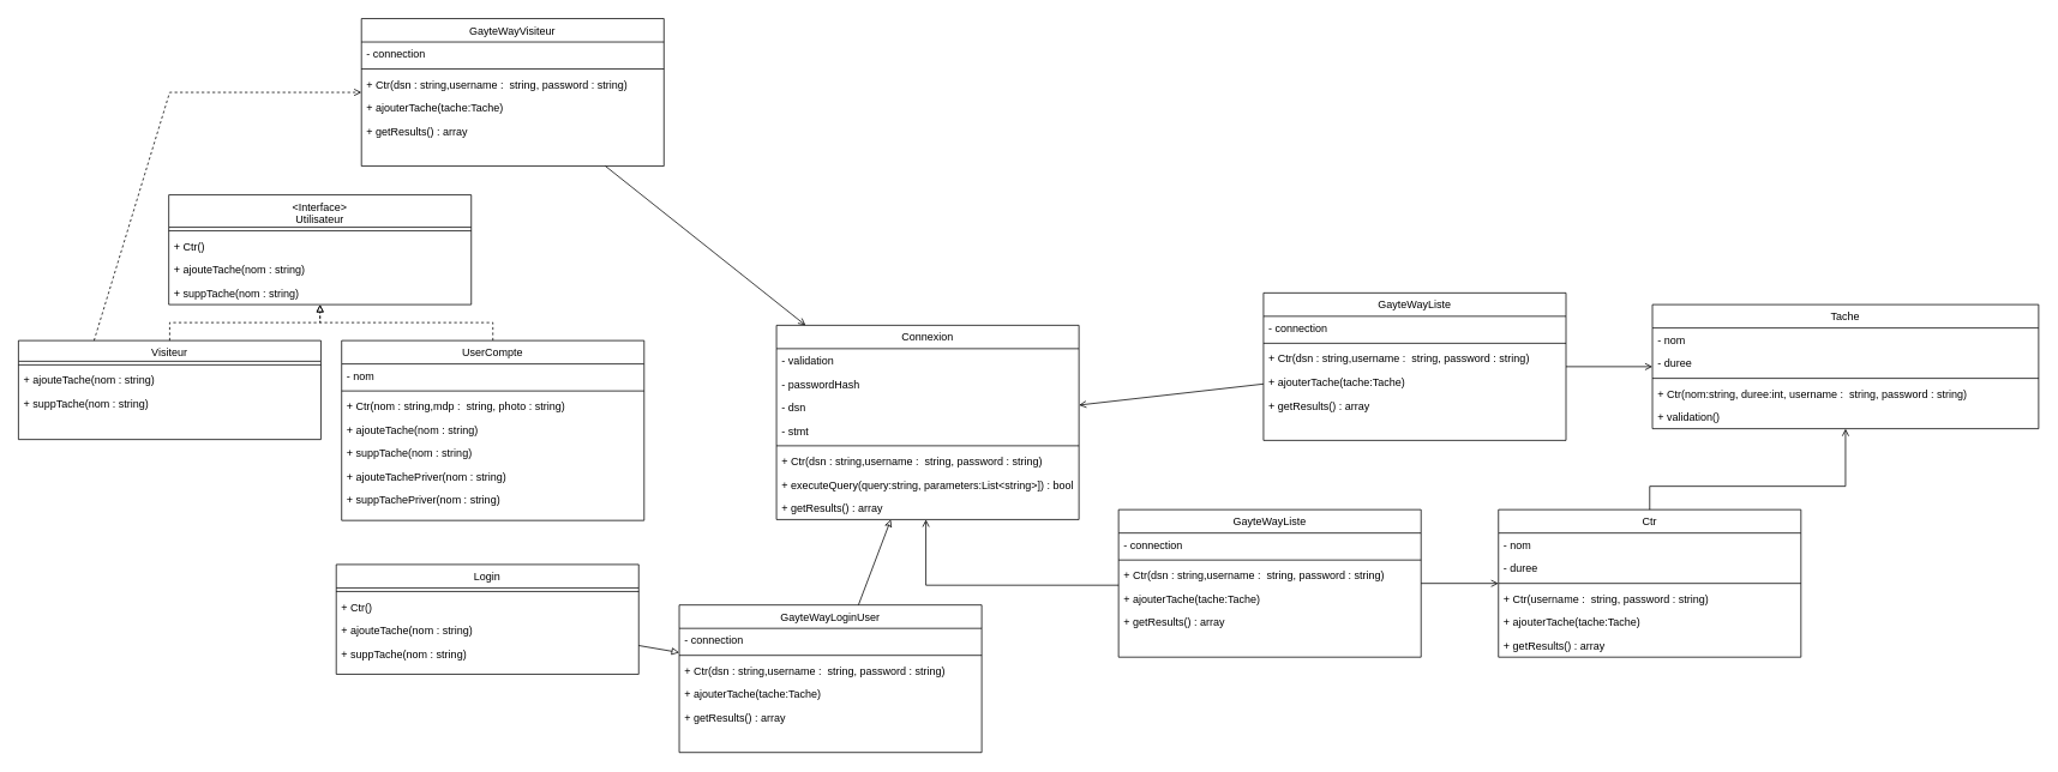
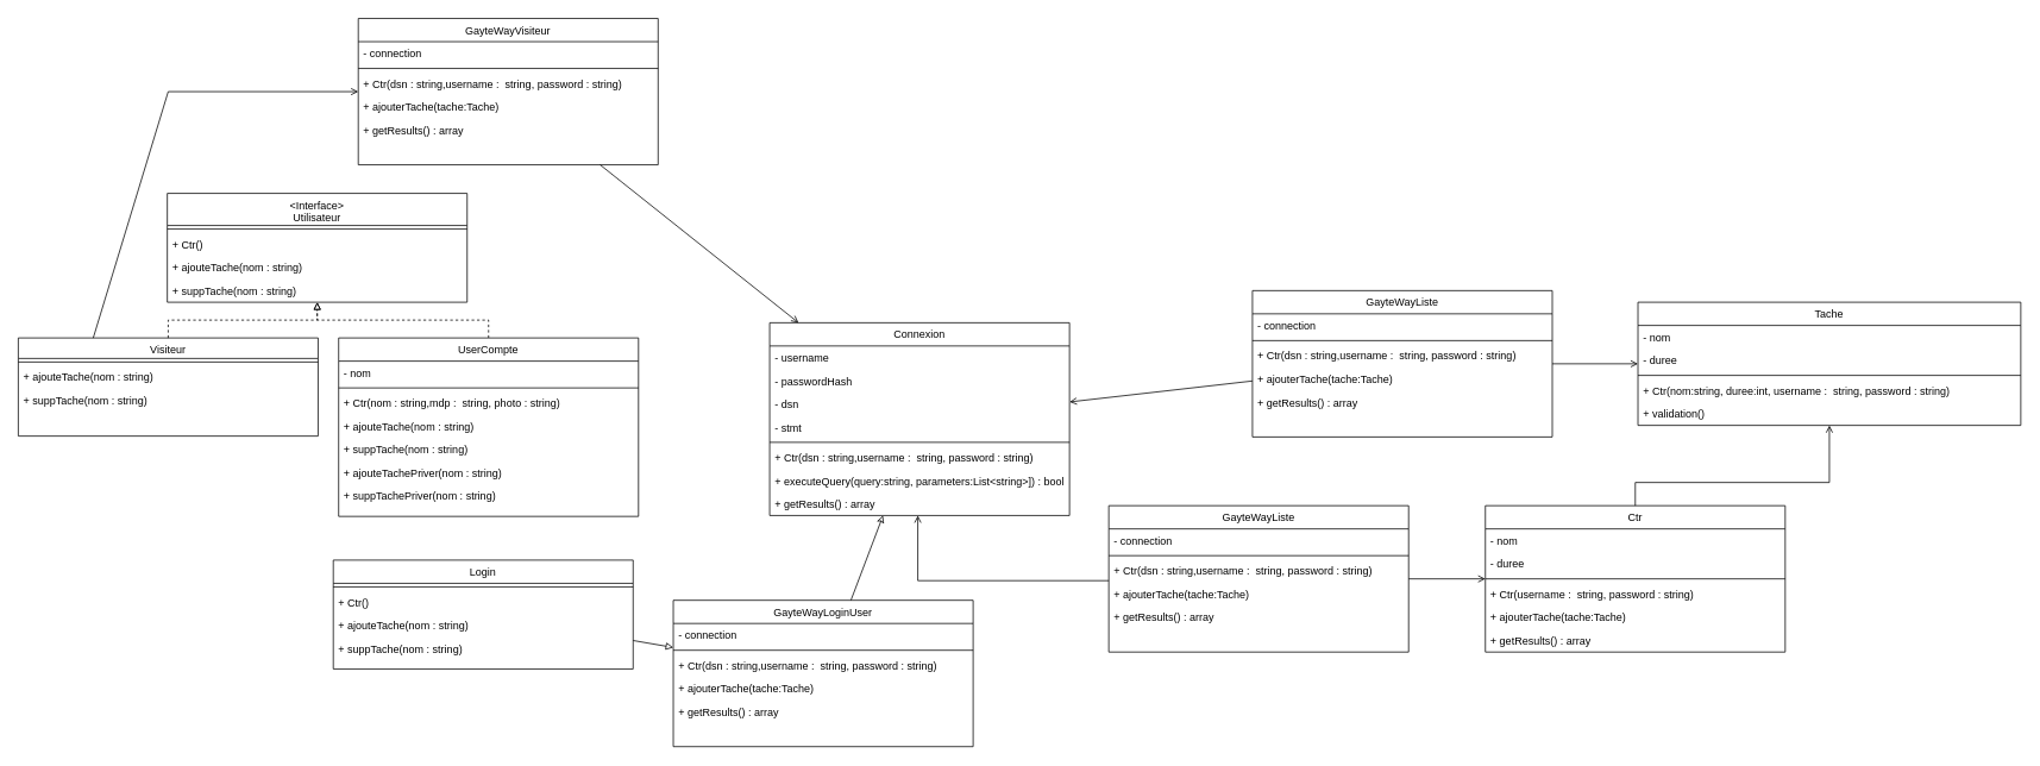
- <mxCell id="79" value="" style="endArrow=open;html=1;rounded=0;fontSize=16;endFill=0;exitX=0.25;exitY=0;exitDx=0;exitDy=0;dashed=1;" edge="1" parent="1" source="39" target="73"><mxGeometry width="50" height="50" relative="1" as="geometry"><mxPoint x="552.743" y="637" as="sourcePoint" /><mxPoint x="554.143" y="588" as="targetPoint" /><Array as="points"><mxPoint x="188" y="102" /></Array></mxGeometry></mxCell>
+ <mxCell id="79" value="" style="endArrow=open;html=1;rounded=0;fontSize=16;endFill=0;exitX=0.25;exitY=0;exitDx=0;exitDy=0;" edge="1" parent="1" source="39" target="73"><mxGeometry width="50" height="50" relative="1" as="geometry"><mxPoint x="552.743" y="637" as="sourcePoint" /><mxPoint x="554.143" y="588" as="targetPoint" /><Array as="points"><mxPoint x="188" y="102" /></Array></mxGeometry></mxCell>
- <mxCell id="3" value="- validation" style="text;align=left;verticalAlign=top;spacingLeft=4;spacingRight=4;overflow=hidden;rotatable=0;points=[[0,0.5],[1,0.5]];portConstraint=eastwest;rounded=0;shadow=0;html=0;" parent="2" vertex="1"><mxGeometry y="26" width="336" height="26" as="geometry" /></mxCell>
+ <mxCell id="3" value="- username" style="text;align=left;verticalAlign=top;spacingLeft=4;spacingRight=4;overflow=hidden;rotatable=0;points=[[0,0.5],[1,0.5]];portConstraint=eastwest;rounded=0;shadow=0;html=0;" parent="2" vertex="1"><mxGeometry y="26" width="336" height="26" as="geometry" /></mxCell>
